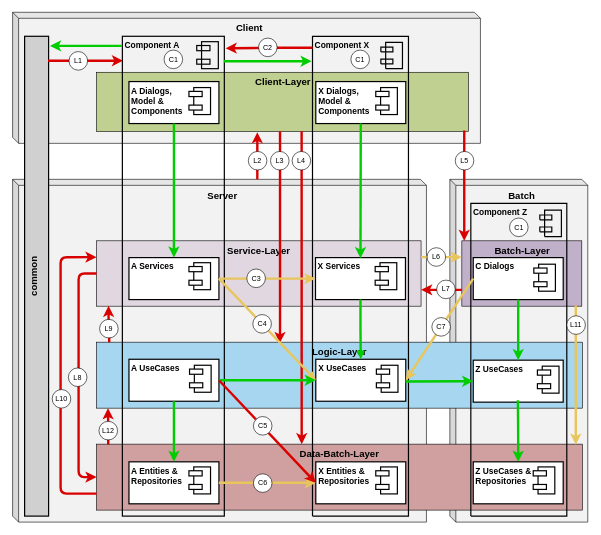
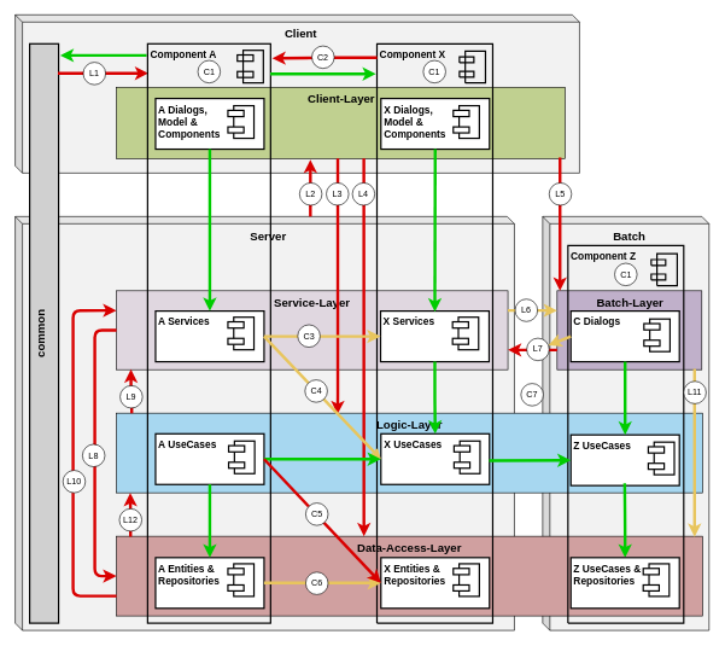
- <mxCell id="100" value="" style="endArrow=open;html=1;edgeStyle=orthogonalEdgeStyle;strokeWidth=4;strokeColor=#00CC00;entryX=0.5;entryY=0;entryDx=0;entryDy=0;" parent="1" source="61" target="66" edge="1"><mxGeometry width="50" height="50" relative="1" as="geometry"><mxPoint x="605" y="489.5" as="sourcePoint" /><mxPoint x="605" y="590.5" as="targetPoint" /></mxGeometry></mxCell>
+ <mxCell id="100" value="" style="endArrow=classic;html=1;edgeStyle=orthogonalEdgeStyle;strokeWidth=4;strokeColor=#00CC00;entryX=0.5;entryY=0;entryDx=0;entryDy=0;" parent="1" source="61" target="66" edge="1"><mxGeometry width="50" height="50" relative="1" as="geometry"><mxPoint x="605" y="489.5" as="sourcePoint" /><mxPoint x="605" y="590.5" as="targetPoint" /></mxGeometry></mxCell>
- <mxCell id="122" value="" style="endArrow=classic;html=1;strokeWidth=4;exitX=0;exitY=0.5;exitDx=0;exitDy=0;entryX=1;entryY=0.5;entryDx=0;entryDy=0;strokeColor=#E8C55D;" parent="1" source="20" target="66" edge="1"><mxGeometry width="50" height="50" relative="1" as="geometry"><mxPoint x="680" y="456.75" as="sourcePoint" /><mxPoint x="841.5" y="626.25" as="targetPoint" /></mxGeometry></mxCell>
+ <mxCell id="122" value="" style="endArrow=classic;html=1;strokeWidth=4;exitX=0;exitY=0.5;exitDx=0;exitDy=0;strokeColor=#E8C55D;" parent="1" source="20" target="127" edge="1"><mxGeometry width="50" height="50" relative="1" as="geometry"><mxPoint x="680" y="456.75" as="sourcePoint" /><mxPoint x="841.5" y="626.25" as="targetPoint" /></mxGeometry></mxCell>
- <mxCell id="7" value="&lt;b style=&quot;font-family: &amp;#34;arial&amp;#34; ; font-size: 16px&quot;&gt;Data-Batch-Layer&lt;/b&gt;" style="rounded=0;whiteSpace=wrap;html=1;strokeColor=#000000;strokeWidth=1;fontFamily=Helvetica;fontSize=14;align=center;verticalAlign=top;fillColor=#D0A0A0;" parent="1" vertex="1"><mxGeometry x="160" y="740" width="810" height="110" as="geometry" /></mxCell>
+ <mxCell id="7" value="&lt;b style=&quot;font-family: &amp;#34;arial&amp;#34; ; font-size: 16px&quot;&gt;Data-Access-Layer&lt;/b&gt;" style="rounded=0;whiteSpace=wrap;html=1;strokeColor=#000000;strokeWidth=1;fontFamily=Helvetica;fontSize=14;align=center;verticalAlign=top;fillColor=#D0A0A0;" parent="1" vertex="1"><mxGeometry x="160" y="740" width="810" height="110" as="geometry" /></mxCell>
